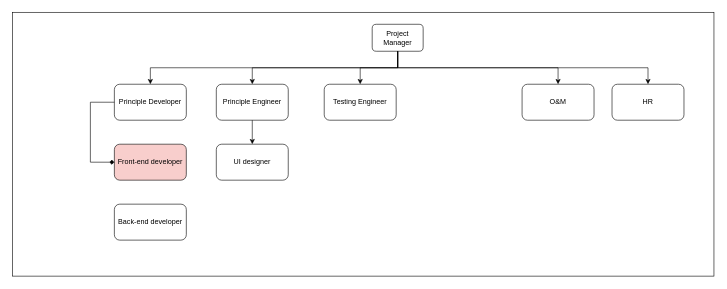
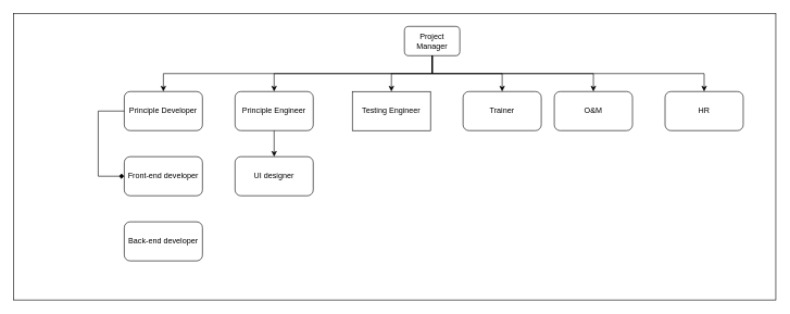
+ <mxCell id="11" value="" style="endArrow=classic;html=1;rounded=0;exitX=0.5;exitY=1;exitDx=0;exitDy=0;entryX=0.5;entryY=0;entryDx=0;entryDy=0;edgeStyle=orthogonalEdgeStyle;" parent="1" source="3" target="7" edge="1"><mxGeometry width="50" height="50" relative="1" as="geometry"><mxPoint x="630" y="230" as="sourcePoint" /><mxPoint x="680" y="180" as="targetPoint" /></mxGeometry></mxCell>
- <mxCell id="5" value="Testing Engineer" style="rounded=1;whiteSpace=wrap;html=1;" parent="1" vertex="1"><mxGeometry x="540" y="140" width="120" height="60" as="geometry" /></mxCell>
+ <mxCell id="5" value="Testing Engineer" style="whiteSpace=wrap;html=1;rounded=0;" parent="1" vertex="1"><mxGeometry x="540" y="140" width="120" height="60" as="geometry" /></mxCell>
+ <mxCell id="7" value="&lt;span&gt;Trainer&lt;/span&gt;" style="rounded=1;whiteSpace=wrap;html=1;" parent="1" vertex="1"><mxGeometry x="710" y="140" width="120" height="60" as="geometry" /></mxCell>
- <mxCell id="17" value="&lt;span&gt;O&amp;amp;M&lt;/span&gt;" style="rounded=1;whiteSpace=wrap;html=1;" vertex="1" parent="1"><mxGeometry x="870" y="140" width="120" height="60" as="geometry" /></mxCell>
+ <mxCell id="17" value="&lt;span&gt;O&amp;amp;M&lt;/span&gt;" style="rounded=1;whiteSpace=wrap;html=1;" vertex="1" parent="1"><mxGeometry x="850" y="140" width="120" height="60" as="geometry" /></mxCell>
- <mxCell id="12" value="Front-end developer" style="rounded=1;whiteSpace=wrap;html=1;fillColor=#f8cecc;" parent="1" vertex="1"><mxGeometry x="190" y="240" width="120" height="60" as="geometry" /></mxCell>
+ <mxCell id="12" value="Front-end developer" style="rounded=1;whiteSpace=wrap;html=1;" parent="1" vertex="1"><mxGeometry x="190" y="240" width="120" height="60" as="geometry" /></mxCell>
